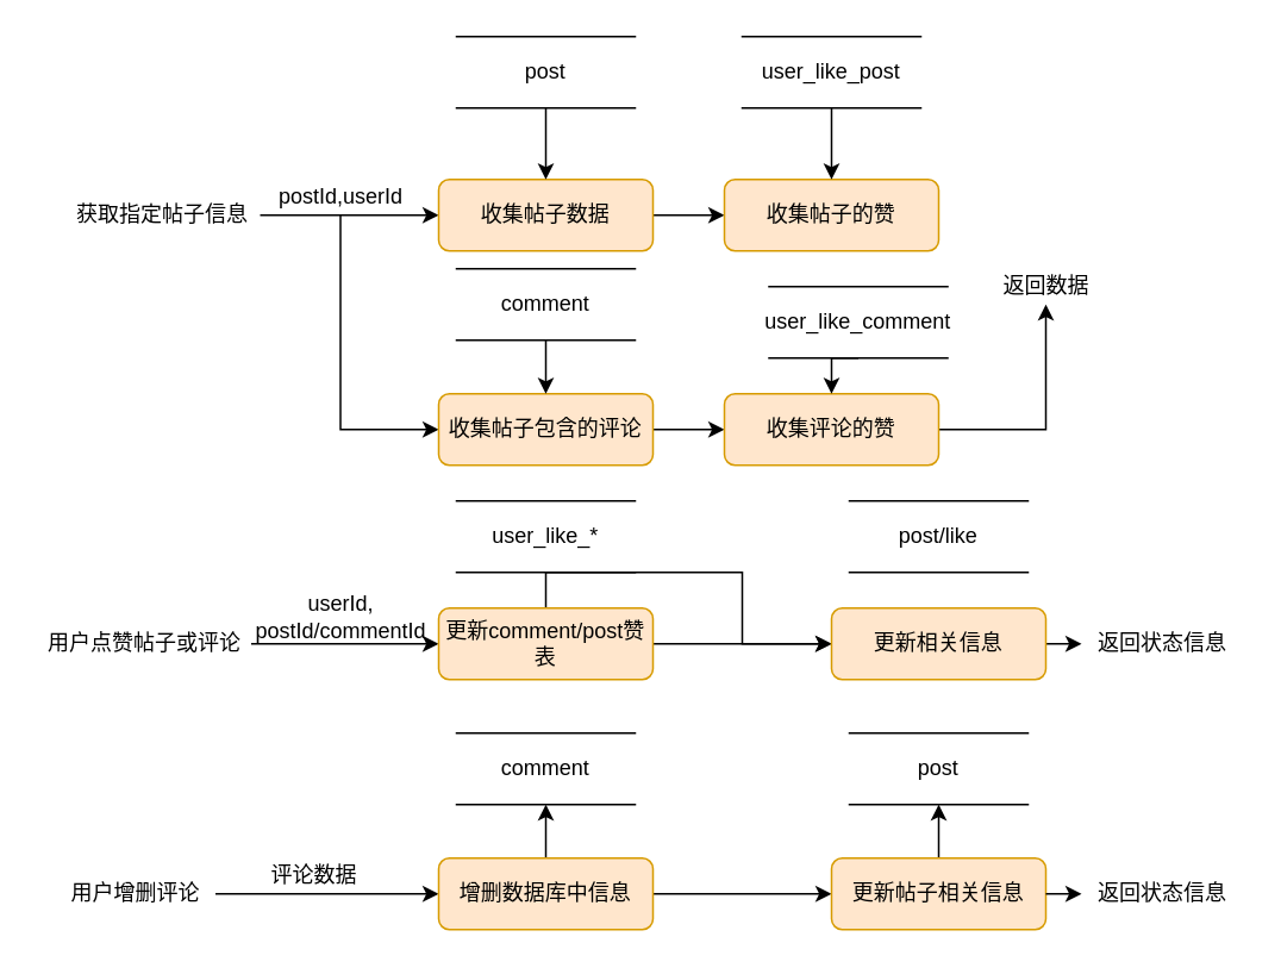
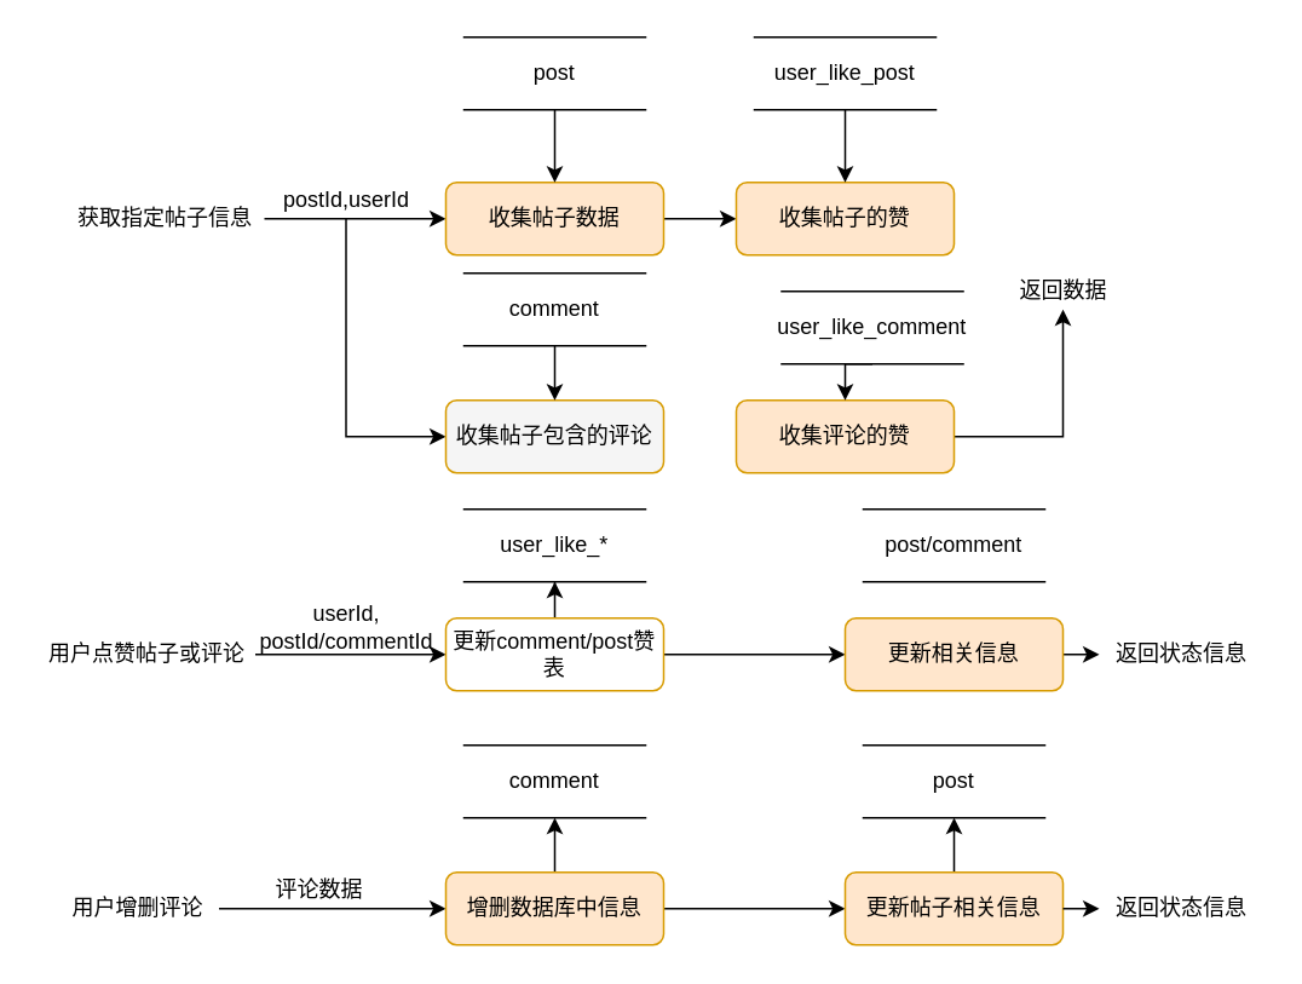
- <mxCell id="11" value="收集帖子包含的评论" style="rounded=1;whiteSpace=wrap;html=1;fillColor=#ffe6cc;strokeColor=#d79b00;" vertex="1" parent="1"><mxGeometry x="245" y="220" width="120" height="40" as="geometry" /></mxCell>
+ <mxCell id="11" value="收集帖子包含的评论" style="rounded=1;whiteSpace=wrap;html=1;fillColor=#f5f5f5;strokeColor=#d79b00;" vertex="1" parent="1"><mxGeometry x="245" y="220" width="120" height="40" as="geometry" /></mxCell>
- <mxCell id="10" style="edgeStyle=orthogonalEdgeStyle;rounded=0;orthogonalLoop=1;jettySize=auto;html=1;exitX=1;exitY=0.5;exitDx=0;exitDy=0;entryX=0;entryY=0.5;entryDx=0;entryDy=0;" edge="1" parent="1" source="11" target="15"><mxGeometry relative="1" as="geometry" /></mxCell>
- <mxCell id="26" value="post/like" style="shape=partialRectangle;whiteSpace=wrap;html=1;left=0;right=0;fillColor=none;" vertex="1" parent="1"><mxGeometry x="475" y="280" width="100" height="40" as="geometry" /></mxCell>
+ <mxCell id="26" value="post/comment" style="shape=partialRectangle;whiteSpace=wrap;html=1;left=0;right=0;fillColor=none;" vertex="1" parent="1"><mxGeometry x="475" y="280" width="100" height="40" as="geometry" /></mxCell>
- <mxCell id="20" style="edgeStyle=orthogonalEdgeStyle;rounded=0;orthogonalLoop=1;jettySize=auto;html=1;exitX=0.5;exitY=0;exitDx=0;exitDy=0;" edge="1" parent="1" source="21" target="25"><mxGeometry relative="1" as="geometry" /></mxCell>
+ <mxCell id="20" style="edgeStyle=orthogonalEdgeStyle;rounded=0;orthogonalLoop=1;jettySize=auto;html=1;exitX=0.5;exitY=0;exitDx=0;exitDy=0;" edge="1" parent="1" source="21" target="22"><mxGeometry relative="1" as="geometry" /></mxCell>
- <mxCell id="21" value="更新comment/post赞表" style="rounded=1;whiteSpace=wrap;html=1;fillColor=#ffe6cc;strokeColor=#d79b00;" vertex="1" parent="1"><mxGeometry x="245" y="340" width="120" height="40" as="geometry" /></mxCell>
+ <mxCell id="21" value="更新comment/post赞表" style="rounded=1;whiteSpace=wrap;html=1;fillColor=#ffffff;strokeColor=#d79b00;" vertex="1" parent="1"><mxGeometry x="245" y="340" width="120" height="40" as="geometry" /></mxCell>
